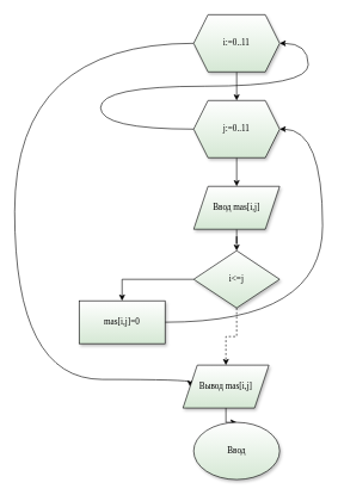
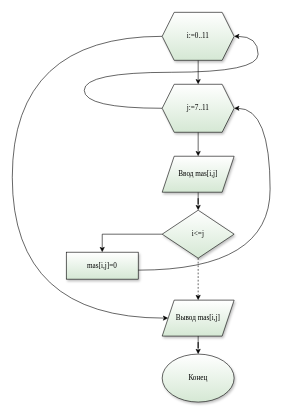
- <mxCell id="7" value="j:=0..11" style="shape=hexagon;perimeter=hexagonPerimeter2;whiteSpace=wrap;html=1;fixedSize=1;gradientColor=#D5E8D4;shadow=1;fontFamily=Comfortaa;fontSource=https%3A%2F%2Ffonts.googleapis.com%2Fcss%3Ffamily%3DComfortaa;" vertex="1" parent="1"><mxGeometry x="270" y="140" width="120" height="80" as="geometry" /></mxCell>
+ <mxCell id="7" value="j:=7..11" style="shape=hexagon;perimeter=hexagonPerimeter2;whiteSpace=wrap;html=1;fixedSize=1;gradientColor=#D5E8D4;shadow=1;fontFamily=Comfortaa;fontSource=https%3A%2F%2Ffonts.googleapis.com%2Fcss%3Ffamily%3DComfortaa;" vertex="1" parent="1"><mxGeometry x="270" y="140" width="120" height="80" as="geometry" /></mxCell>
- <mxCell id="14" value="mas[i,j]=0" style="rounded=0;whiteSpace=wrap;html=1;gradientColor=#D5E8D4;shadow=1;glass=0;fontFamily=Comfortaa;fontSource=https%3A%2F%2Ffonts.googleapis.com%2Fcss%3Ffamily%3DComfortaa;" vertex="1" parent="1"><mxGeometry x="110" y="420" width="120" height="60" as="geometry" /></mxCell>
+ <mxCell id="14" value="mas[i,j]=0" style="rounded=0;whiteSpace=wrap;html=1;gradientColor=#D5E8D4;shadow=1;glass=0;fontFamily=Comfortaa;fontSource=https%3A%2F%2Ffonts.googleapis.com%2Fcss%3Ffamily%3DComfortaa;" vertex="1" parent="1"><mxGeometry x="110" y="420" width="120" height="45" as="geometry" /></mxCell>
- <mxCell id="16" value="Вывод mas[i,j]" style="shape=parallelogram;perimeter=parallelogramPerimeter;whiteSpace=wrap;html=1;fixedSize=1;gradientColor=#D5E8D4;shadow=1;fontFamily=Comfortaa;fontSource=https%3A%2F%2Ffonts.googleapis.com%2Fcss%3Ffamily%3DComfortaa;" vertex="1" parent="1"><mxGeometry x="255" y="510" width="120" height="60" as="geometry" /></mxCell>
+ <mxCell id="16" value="Вывод mas[i,j]" style="shape=parallelogram;perimeter=parallelogramPerimeter;whiteSpace=wrap;html=1;fixedSize=1;gradientColor=#D5E8D4;shadow=1;fontFamily=Comfortaa;fontSource=https%3A%2F%2Ffonts.googleapis.com%2Fcss%3Ffamily%3DComfortaa;" vertex="1" parent="1"><mxGeometry x="270" y="500" width="120" height="60" as="geometry" /></mxCell>
- <mxCell id="17" value="Ввод" style="ellipse;whiteSpace=wrap;html=1;gradientColor=#D5E8D4;shadow=1;fontFamily=Comfortaa;fontSource=https%3A%2F%2Ffonts.googleapis.com%2Fcss%3Ffamily%3DComfortaa;" vertex="1" parent="1"><mxGeometry x="270" y="590" width="120" height="80" as="geometry" /></mxCell>
+ <mxCell id="17" value="Конец" style="ellipse;whiteSpace=wrap;html=1;gradientColor=#D5E8D4;shadow=1;fontFamily=Comfortaa;fontSource=https%3A%2F%2Ffonts.googleapis.com%2Fcss%3Ffamily%3DComfortaa;" vertex="1" parent="1"><mxGeometry x="270" y="590" width="120" height="80" as="geometry" /></mxCell>
